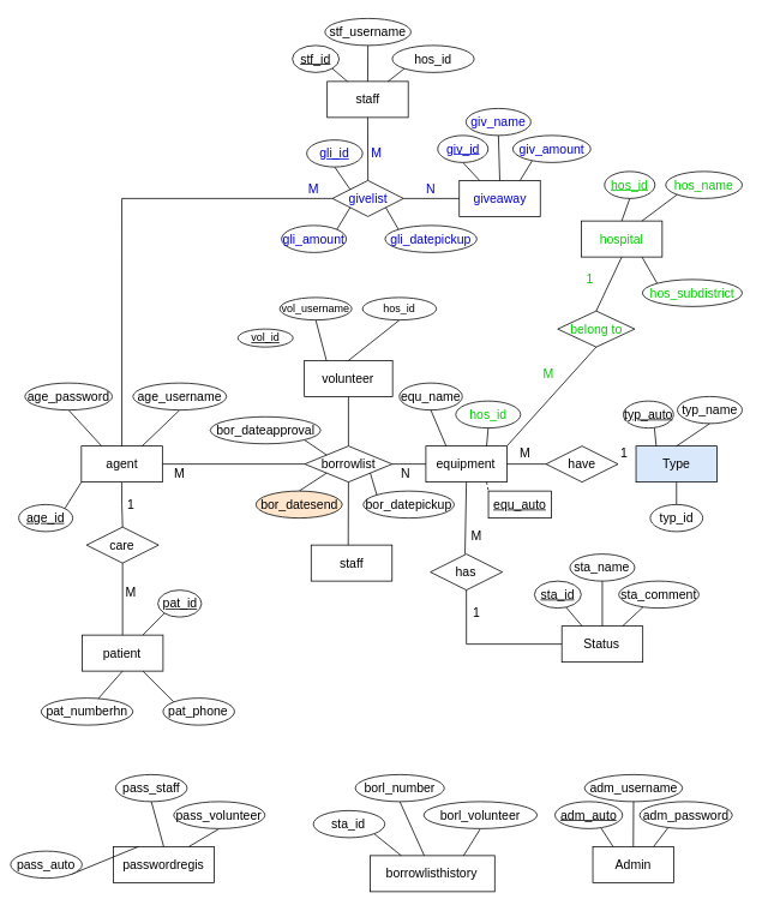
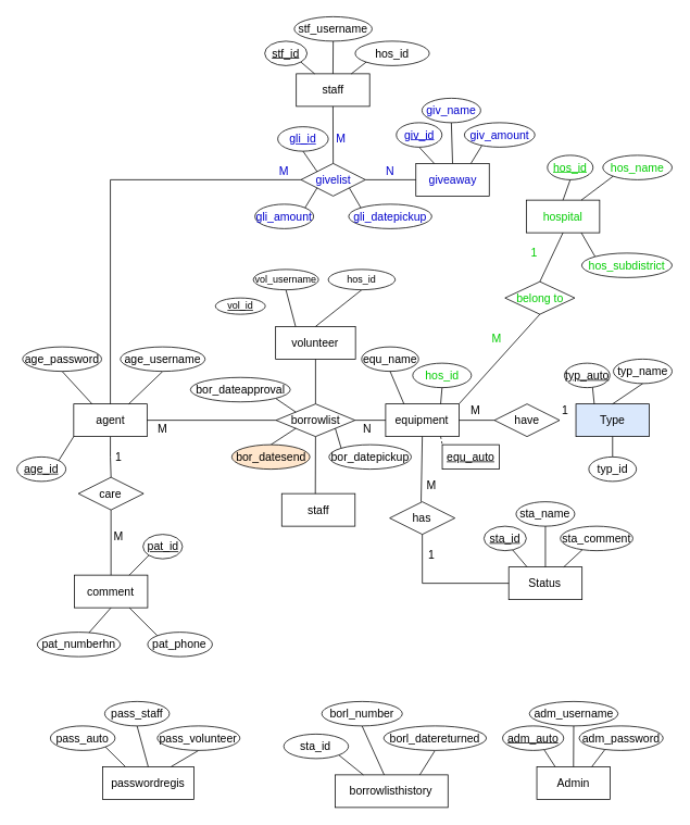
- <mxCell id="4" value="&lt;div style=&quot;font-size: 14px;&quot;&gt;&lt;font style=&quot;font-size: 14px;&quot;&gt;patient&lt;/font&gt;&lt;/div&gt;" style="rounded=0;whiteSpace=wrap;html=1;fontSize=14;" parent="1" vertex="1"><mxGeometry x="90.37" y="705" width="90" height="40" as="geometry" /></mxCell>
+ <mxCell id="4" value="&lt;div style=&quot;font-size: 14px;&quot;&gt;&lt;font style=&quot;font-size: 14px;&quot;&gt;comment&lt;/font&gt;&lt;/div&gt;" style="rounded=0;whiteSpace=wrap;html=1;fontSize=14;" parent="1" vertex="1"><mxGeometry x="90.37" y="705" width="90" height="40" as="geometry" /></mxCell>
- <mxCell id="126" value="&lt;font style=&quot;font-size: 14px;&quot;&gt;borl_volunteer&lt;/font&gt;" style="ellipse;whiteSpace=wrap;html=1;fontSize=14;" parent="1" vertex="1"><mxGeometry x="470" y="890" width="126.01" height="30" as="geometry" /></mxCell>
+ <mxCell id="126" value="&lt;font style=&quot;font-size: 14px;&quot;&gt;borl_datereturned&lt;/font&gt;" style="ellipse;whiteSpace=wrap;html=1;fontSize=14;" parent="1" vertex="1"><mxGeometry x="470" y="890" width="126.01" height="30" as="geometry" /></mxCell>
- <mxCell id="124" value="&lt;font style=&quot;font-size: 14px;&quot;&gt;pass_auto&lt;/font&gt;" style="ellipse;whiteSpace=wrap;html=1;fontSize=14;" parent="1" vertex="1"><mxGeometry x="10.98" y="945" width="79.38" height="30" as="geometry" /></mxCell>
+ <mxCell id="124" value="&lt;font style=&quot;font-size: 14px;&quot;&gt;pass_auto&lt;/font&gt;" style="ellipse;whiteSpace=wrap;html=1;fontSize=14;" parent="1" vertex="1"><mxGeometry x="60.98" y="890" width="79.38" height="30" as="geometry" /></mxCell>
